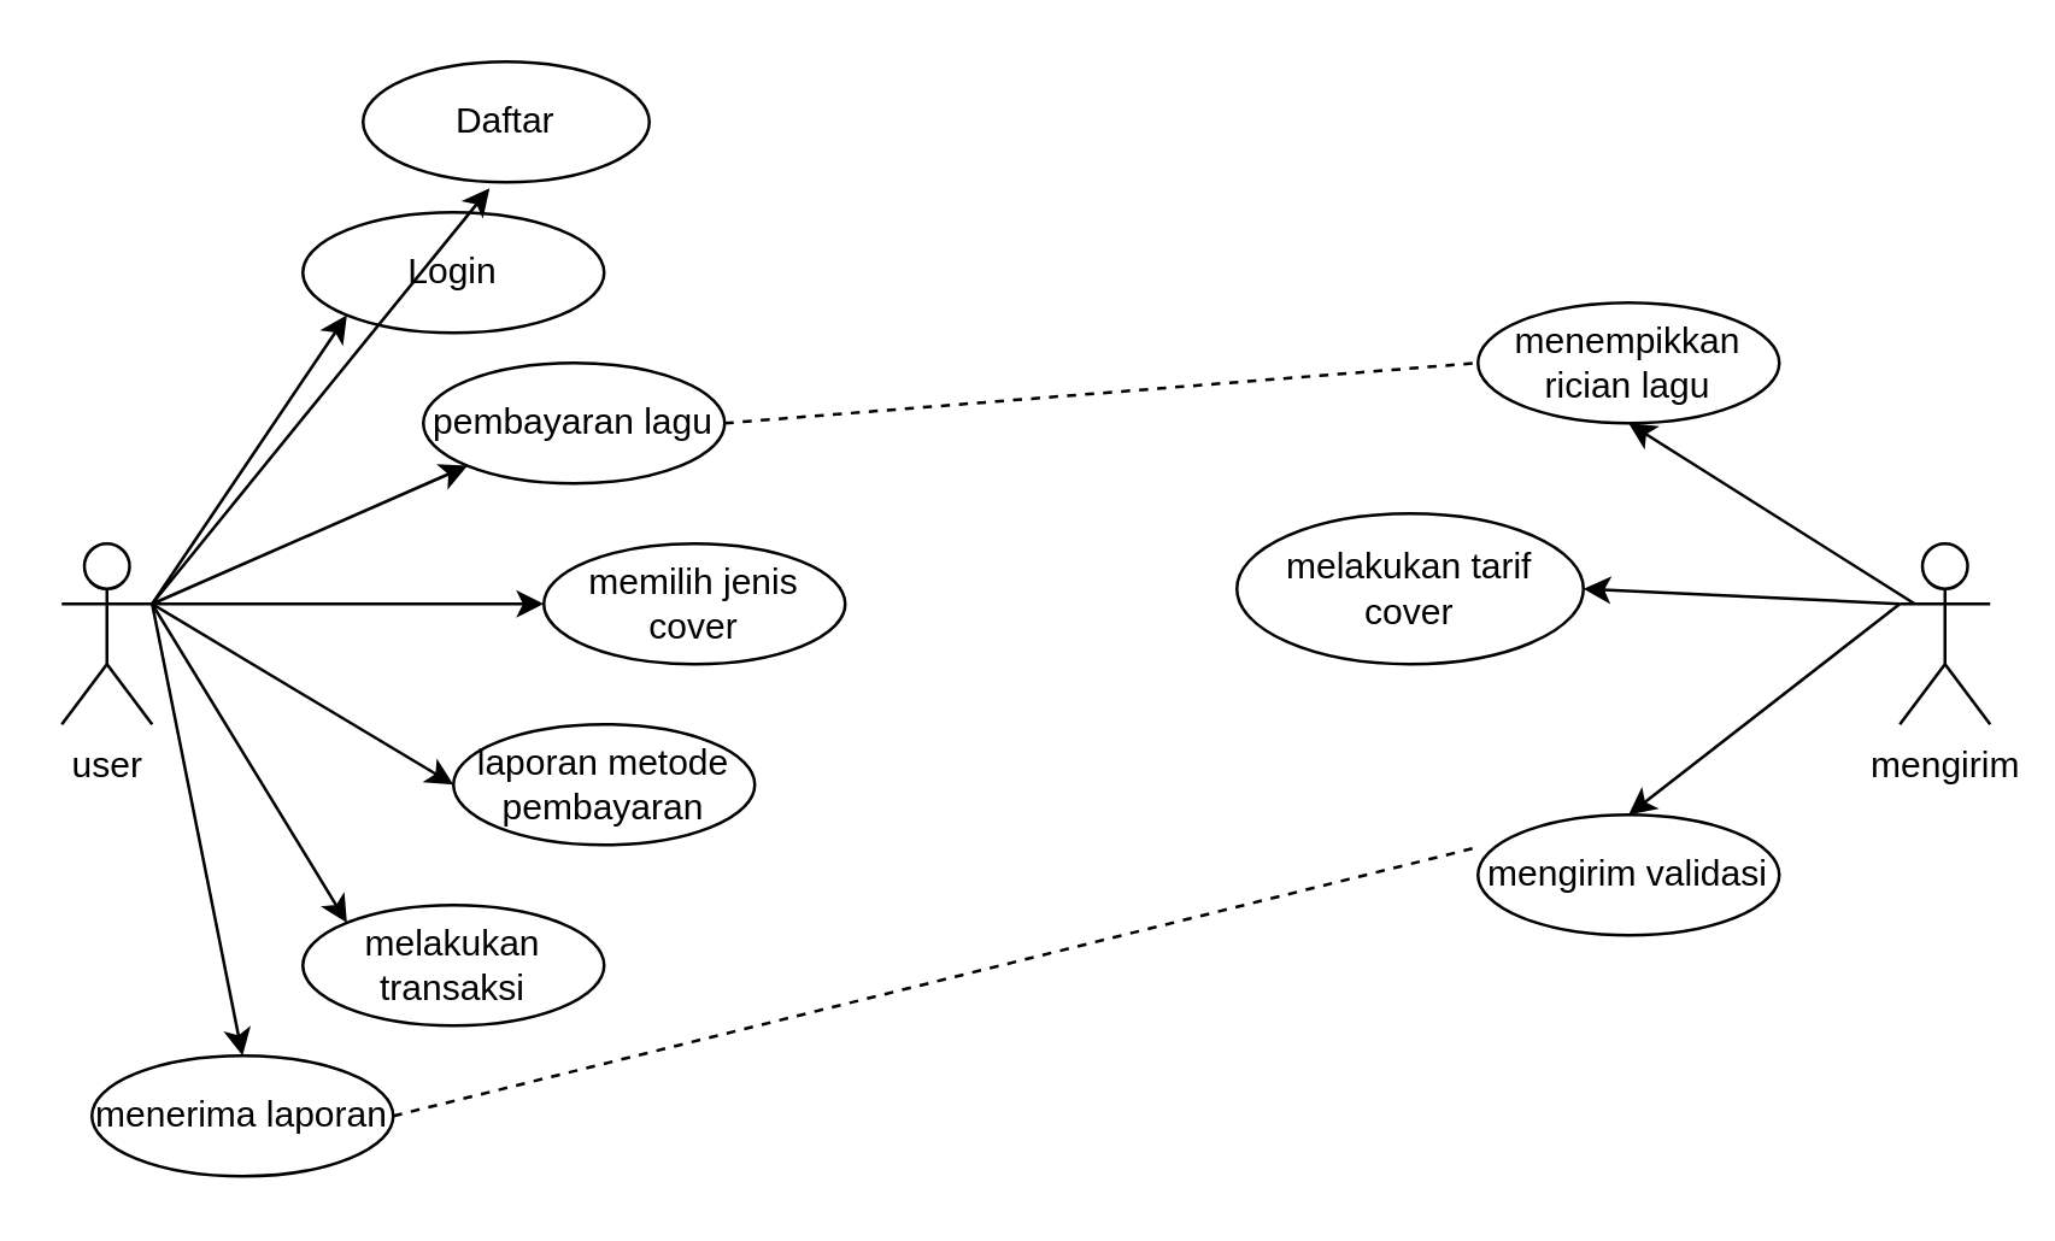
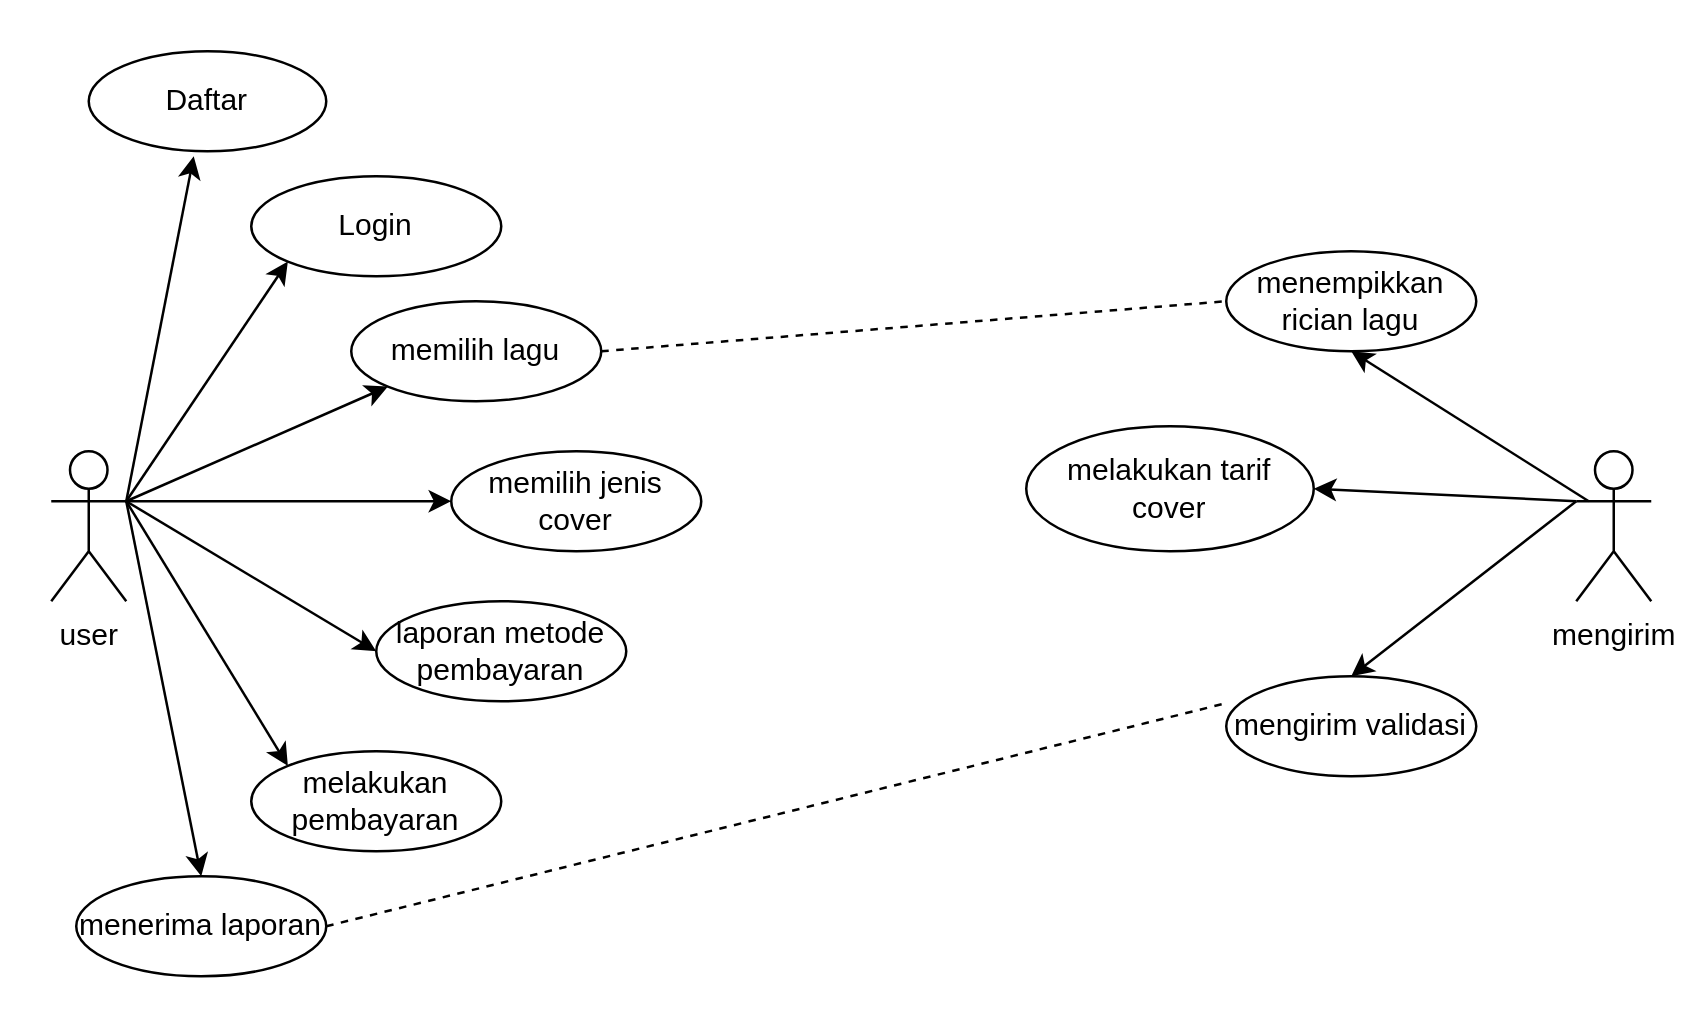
- <mxCell id="3" value="Daftar" style="ellipse;whiteSpace=wrap;html=1;" vertex="1" parent="1"><mxGeometry x="120" y="20" width="95" height="40" as="geometry" /></mxCell>
+ <mxCell id="3" value="Daftar" style="ellipse;whiteSpace=wrap;html=1;" vertex="1" parent="1"><mxGeometry x="35" y="20" width="95" height="40" as="geometry" /></mxCell>
- <mxCell id="7" value="pembayaran lagu" style="ellipse;whiteSpace=wrap;html=1;" vertex="1" parent="1"><mxGeometry x="140" y="120" width="100" height="40" as="geometry" /></mxCell>
+ <mxCell id="7" value="memilih lagu" style="ellipse;whiteSpace=wrap;html=1;" vertex="1" parent="1"><mxGeometry x="140" y="120" width="100" height="40" as="geometry" /></mxCell>
- <mxCell id="4" value="melakukan transaksi" style="ellipse;whiteSpace=wrap;html=1;" vertex="1" parent="1"><mxGeometry x="100" y="300" width="100" height="40" as="geometry" /></mxCell>
+ <mxCell id="4" value="melakukan pembayaran" style="ellipse;whiteSpace=wrap;html=1;" vertex="1" parent="1"><mxGeometry x="100" y="300" width="100" height="40" as="geometry" /></mxCell>
